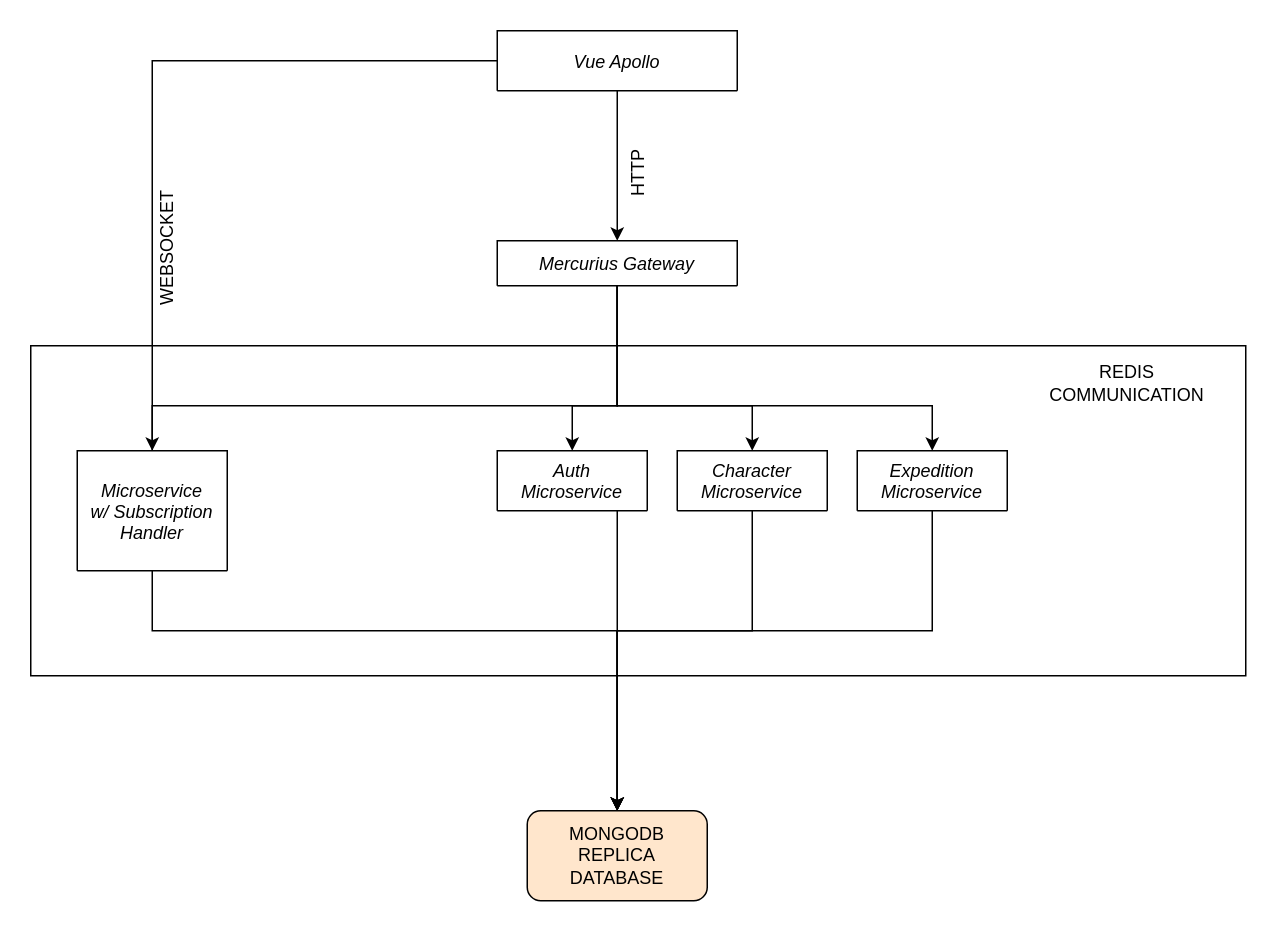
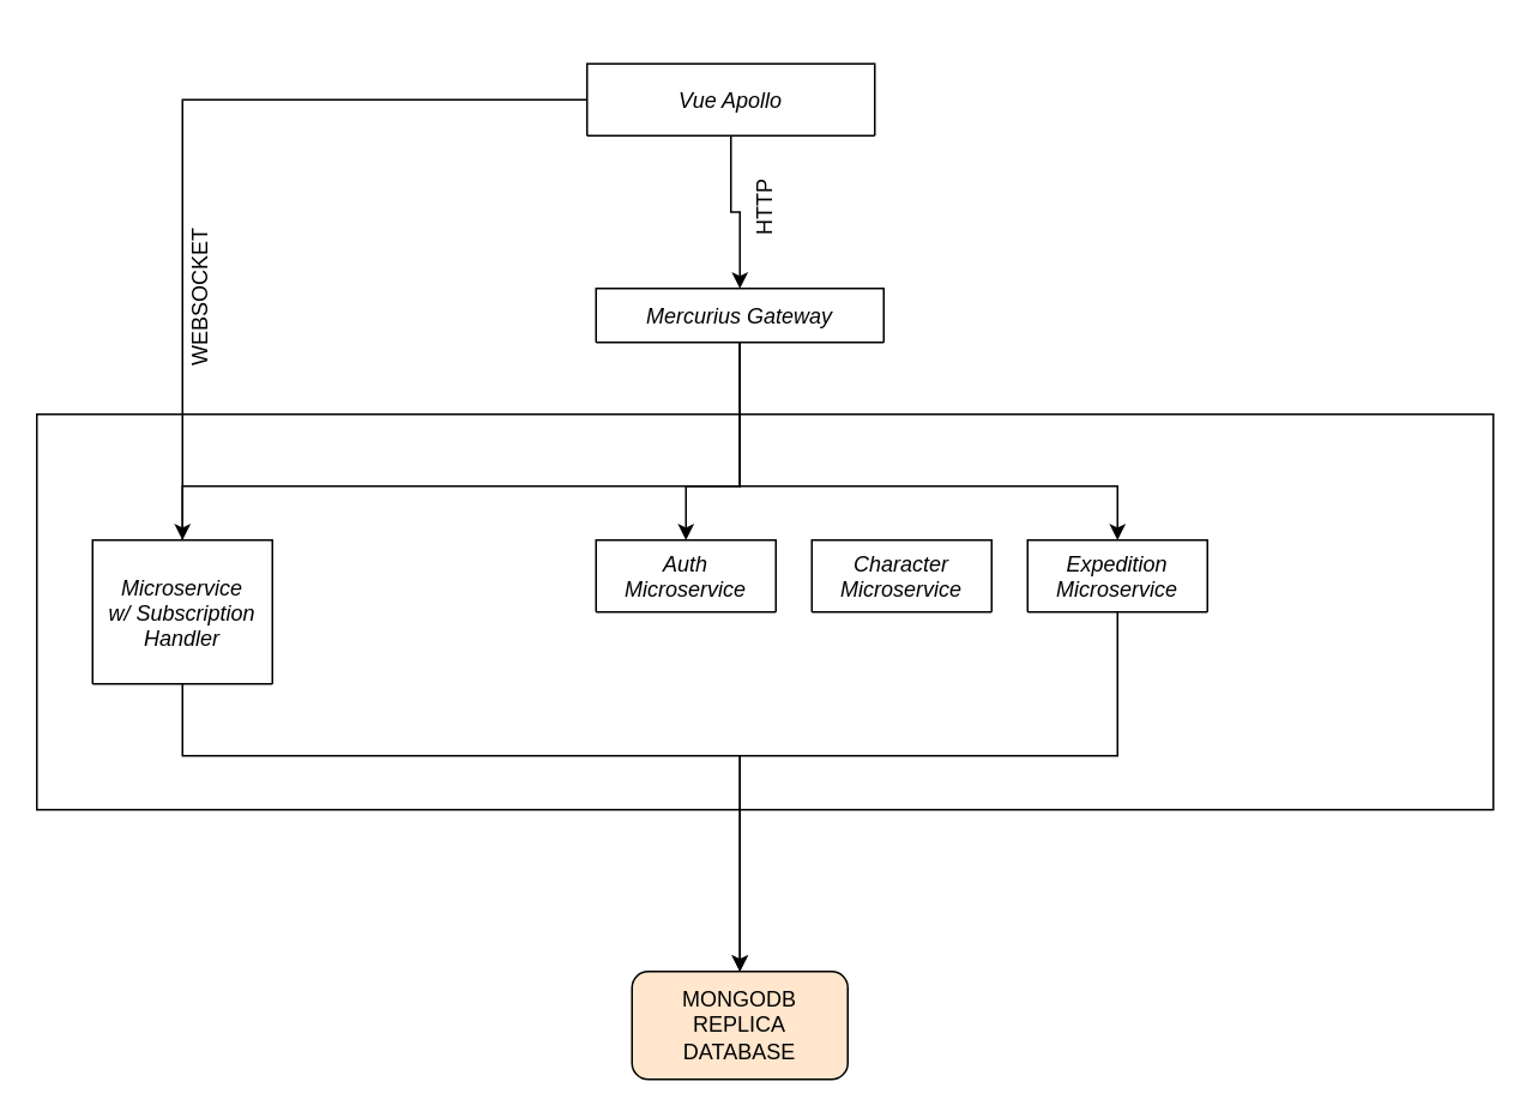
- <mxCell id="5" value="Vue Apollo" style="swimlane;fontStyle=2;align=center;verticalAlign=middle;childLayout=stackLayout;horizontal=1;startSize=138;horizontalStack=0;resizeParent=1;resizeLast=0;collapsible=1;marginBottom=0;rounded=0;shadow=0;strokeWidth=1;" vertex="1" parent="1"><mxGeometry x="331" y="20" width="160" height="40" as="geometry"><mxRectangle x="230" y="140" width="160" height="26" as="alternateBounds" /></mxGeometry></mxCell>
+ <mxCell id="5" value="Vue Apollo" style="swimlane;fontStyle=2;align=center;verticalAlign=middle;childLayout=stackLayout;horizontal=1;startSize=138;horizontalStack=0;resizeParent=1;resizeLast=0;collapsible=1;marginBottom=0;rounded=0;shadow=0;strokeWidth=1;" vertex="1" parent="1"><mxGeometry x="326" y="35" width="160" height="40" as="geometry"><mxRectangle x="230" y="140" width="160" height="26" as="alternateBounds" /></mxGeometry></mxCell>
- <mxCell id="21" value="REDIS COMMUNICATION" style="text;html=1;strokeColor=none;fillColor=none;align=center;verticalAlign=middle;whiteSpace=wrap;rounded=0;" vertex="1" parent="1"><mxGeometry x="681" y="240" width="140" height="30" as="geometry" /></mxCell>
- <mxCell id="7" style="edgeStyle=orthogonalEdgeStyle;rounded=0;orthogonalLoop=1;jettySize=auto;html=1;" edge="1" parent="1" source="10" target="14"><mxGeometry relative="1" as="geometry"><Array as="points"><mxPoint x="411" y="270" /><mxPoint x="501" y="270" /></Array></mxGeometry></mxCell>
- <mxCell id="11" style="edgeStyle=orthogonalEdgeStyle;rounded=0;orthogonalLoop=1;jettySize=auto;html=1;" edge="1" parent="1" source="12" target="23"><mxGeometry relative="1" as="geometry"><Array as="points"><mxPoint x="411" y="390" /><mxPoint x="411" y="390" /></Array></mxGeometry></mxCell>
- <mxCell id="13" style="edgeStyle=orthogonalEdgeStyle;rounded=0;orthogonalLoop=1;jettySize=auto;html=1;" edge="1" parent="1" source="14" target="23"><mxGeometry relative="1" as="geometry"><Array as="points"><mxPoint x="501" y="420" /><mxPoint x="411" y="420" /></Array></mxGeometry></mxCell>
